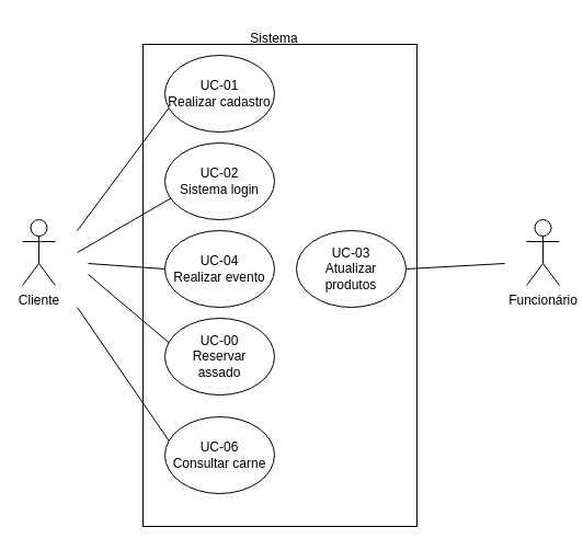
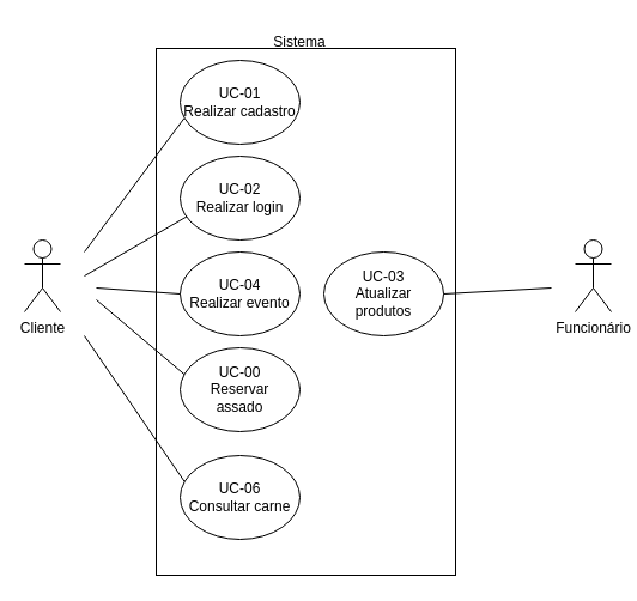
- <mxCell id="7" value="&lt;div&gt;UC-02&lt;/div&gt;&lt;div&gt;Sistema login&lt;/div&gt;" style="ellipse;whiteSpace=wrap;html=1;" vertex="1" parent="1"><mxGeometry x="150" y="130" width="100" height="70" as="geometry" /></mxCell>
+ <mxCell id="7" value="&lt;div&gt;UC-02&lt;/div&gt;&lt;div&gt;Realizar login&lt;/div&gt;" style="ellipse;whiteSpace=wrap;html=1;" vertex="1" parent="1"><mxGeometry x="150" y="130" width="100" height="70" as="geometry" /></mxCell>
